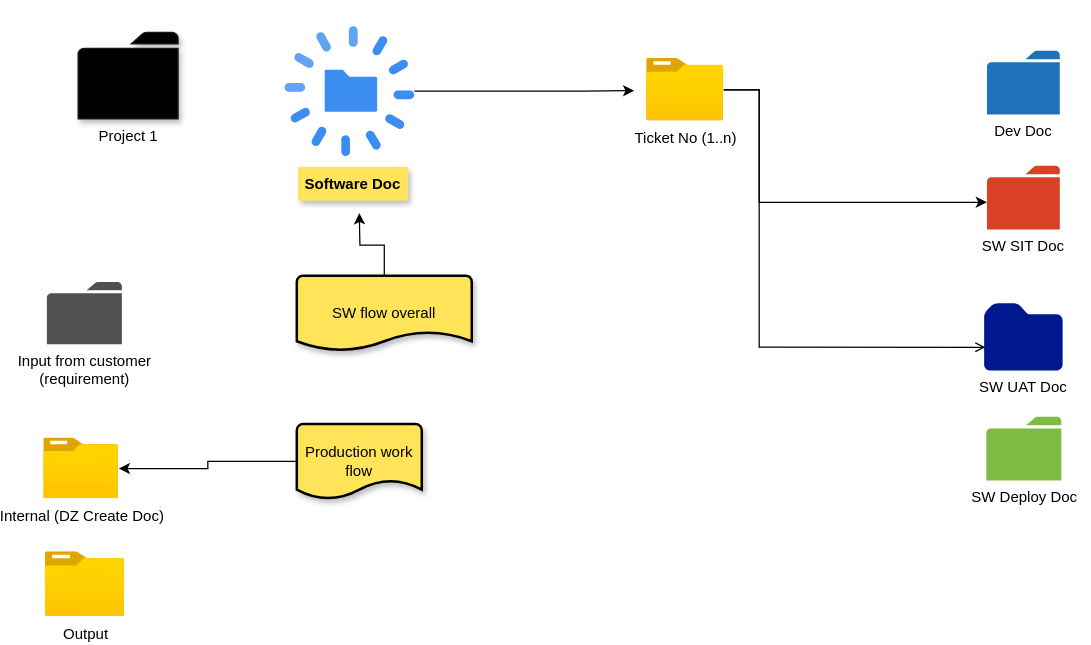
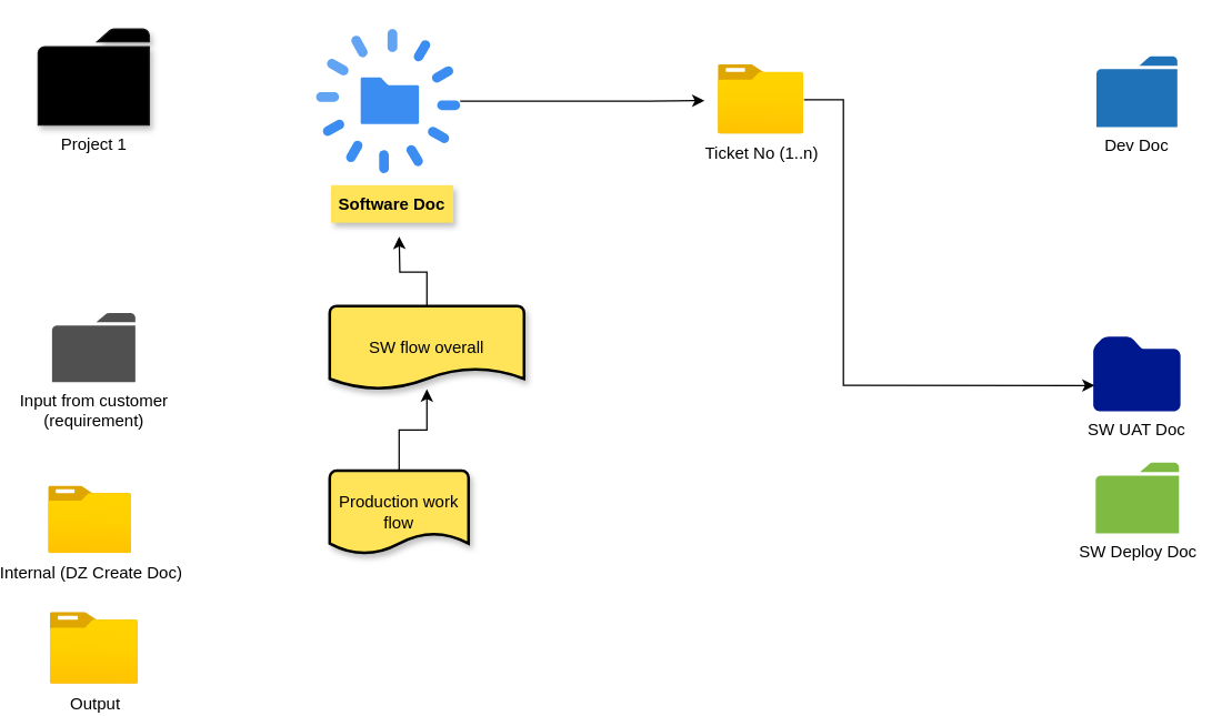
- <mxCell id="2" value="Project 1" style="pointerEvents=1;shadow=1;dashed=0;html=1;strokeColor=#1A1A1A;labelPosition=center;verticalLabelPosition=bottom;verticalAlign=top;outlineConnect=0;align=center;shape=mxgraph.office.concepts.folder;fillColor=#000000;" vertex="1" parent="1"><mxGeometry x="55" y="25.34" width="80" height="69.31" as="geometry" /></mxCell>
+ <mxCell id="2" value="Project 1" style="pointerEvents=1;shadow=1;dashed=0;html=1;strokeColor=#1A1A1A;labelPosition=center;verticalLabelPosition=bottom;verticalAlign=top;outlineConnect=0;align=center;shape=mxgraph.office.concepts.folder;fillColor=#000000;" vertex="1" parent="1"><mxGeometry x="20" y="20.34" width="80" height="69.31" as="geometry" /></mxCell>
- <mxCell id="9" value="SW SIT Doc" style="pointerEvents=1;shadow=0;dashed=0;html=1;strokeColor=none;labelPosition=center;verticalLabelPosition=bottom;verticalAlign=top;outlineConnect=0;align=center;shape=mxgraph.office.concepts.folder;fillColor=#DA4026;" vertex="1" parent="6"><mxGeometry x="272.26" y="92" width="58.26" height="51" as="geometry" /></mxCell>
- <mxCell id="10" style="edgeStyle=orthogonalEdgeStyle;rounded=0;orthogonalLoop=1;jettySize=auto;html=1;" edge="1" parent="6" source="12" target="9"><mxGeometry relative="1" as="geometry"><Array as="points"><mxPoint x="90" y="31.31" /><mxPoint x="90" y="121.31" /></Array></mxGeometry></mxCell>
- <mxCell id="11" style="edgeStyle=orthogonalEdgeStyle;rounded=0;orthogonalLoop=1;jettySize=auto;html=1;entryX=0.016;entryY=0.654;entryDx=0;entryDy=0;entryPerimeter=0;endArrow=open;" edge="1" parent="6" source="12" target="7"><mxGeometry relative="1" as="geometry"><Array as="points"><mxPoint x="90" y="31.31" /><mxPoint x="90" y="237.31" /></Array></mxGeometry></mxCell>
+ <mxCell id="11" style="edgeStyle=orthogonalEdgeStyle;rounded=0;orthogonalLoop=1;jettySize=auto;html=1;entryX=0.016;entryY=0.654;entryDx=0;entryDy=0;entryPerimeter=0;" edge="1" parent="6" source="12" target="7"><mxGeometry relative="1" as="geometry"><Array as="points"><mxPoint x="90" y="31.31" /><mxPoint x="90" y="237.31" /></Array></mxGeometry></mxCell>
- <mxCell id="20" style="edgeStyle=orthogonalEdgeStyle;rounded=0;orthogonalLoop=1;jettySize=auto;html=1;" edge="1" parent="1" source="21" target="4"><mxGeometry relative="1" as="geometry" /></mxCell>
+ <mxCell id="20" style="edgeStyle=orthogonalEdgeStyle;rounded=0;orthogonalLoop=1;jettySize=auto;html=1;" edge="1" parent="1" source="21" target="19"><mxGeometry relative="1" as="geometry" /></mxCell>
